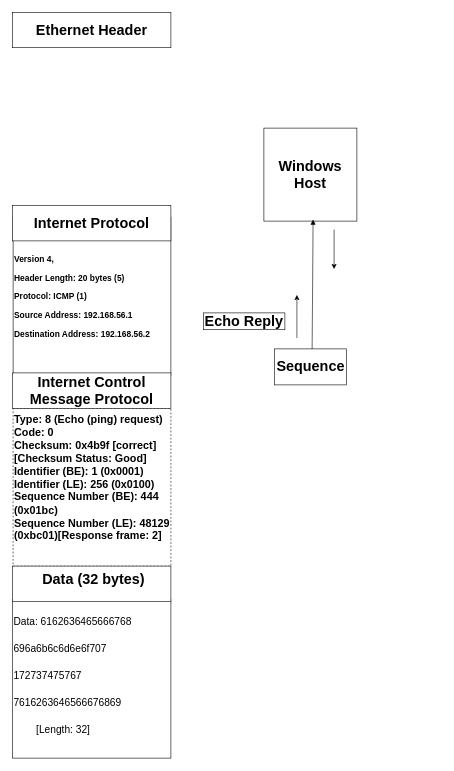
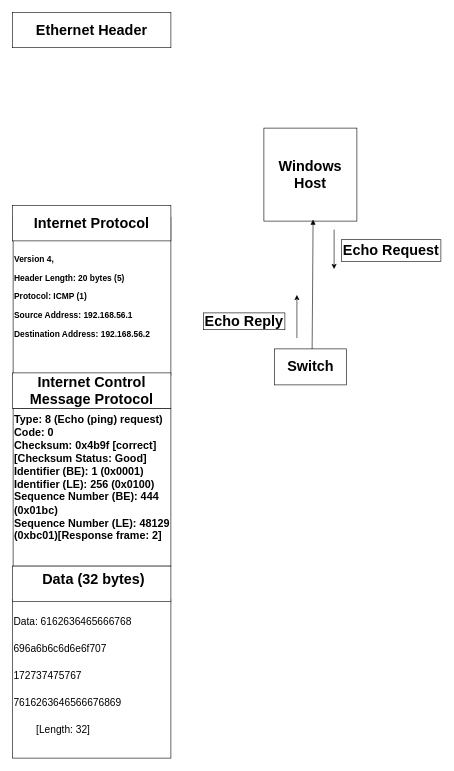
+ <mxCell id="8" value="&lt;h1&gt;Echo Request&lt;/h1&gt;" style="rounded=0;whiteSpace=wrap;html=1;fillColor=default;strokeColor=default;gradientColor=none;" vertex="1" parent="1"><mxGeometry x="568" y="399" width="166" height="36" as="geometry" /></mxCell>
- <mxCell id="6" value="&lt;h1&gt;Sequence&lt;/h1&gt;" style="rounded=0;whiteSpace=wrap;html=1;fillColor=default;strokeColor=default;gradientColor=none;" vertex="1" parent="1"><mxGeometry x="456.5" y="581" width="120" height="60" as="geometry" /></mxCell>
+ <mxCell id="6" value="&lt;h1&gt;Switch&lt;/h1&gt;" style="rounded=0;whiteSpace=wrap;html=1;fillColor=default;strokeColor=default;gradientColor=none;" vertex="1" parent="1"><mxGeometry x="456.5" y="581" width="120" height="60" as="geometry" /></mxCell>
- <mxCell id="12" value="&lt;h2&gt;Type: 8 (Echo (ping) request)&lt;br&gt;Code: 0&lt;br&gt;Checksum: 0x4b9f [correct] [Checksum Status: Good]&lt;br&gt;Identifier (BE): 1 (0x0001)&lt;br&gt;Identifier (LE): 256 (0x0100)&lt;br&gt;Sequence Number (BE): 444 (0x01bc)&lt;br&gt;Sequence Number (LE): 48129 (0xbc01)[Response frame: 2]&lt;/h2&gt;&lt;h4&gt;&lt;br&gt;&lt;/h4&gt;" style="whiteSpace=wrap;html=1;aspect=fixed;align=left;dashed=1;" vertex="1" parent="1"><mxGeometry x="21" y="680" width="263" height="263" as="geometry" /></mxCell>
+ <mxCell id="12" value="&lt;h2&gt;Type: 8 (Echo (ping) request)&lt;br&gt;Code: 0&lt;br&gt;Checksum: 0x4b9f [correct] [Checksum Status: Good]&lt;br&gt;Identifier (BE): 1 (0x0001)&lt;br&gt;Identifier (LE): 256 (0x0100)&lt;br&gt;Sequence Number (BE): 444 (0x01bc)&lt;br&gt;Sequence Number (LE): 48129 (0xbc01)[Response frame: 2]&lt;/h2&gt;&lt;h4&gt;&lt;br&gt;&lt;/h4&gt;" style="whiteSpace=wrap;html=1;aspect=fixed;align=left;" vertex="1" parent="1"><mxGeometry x="21" y="680" width="263" height="263" as="geometry" /></mxCell>
